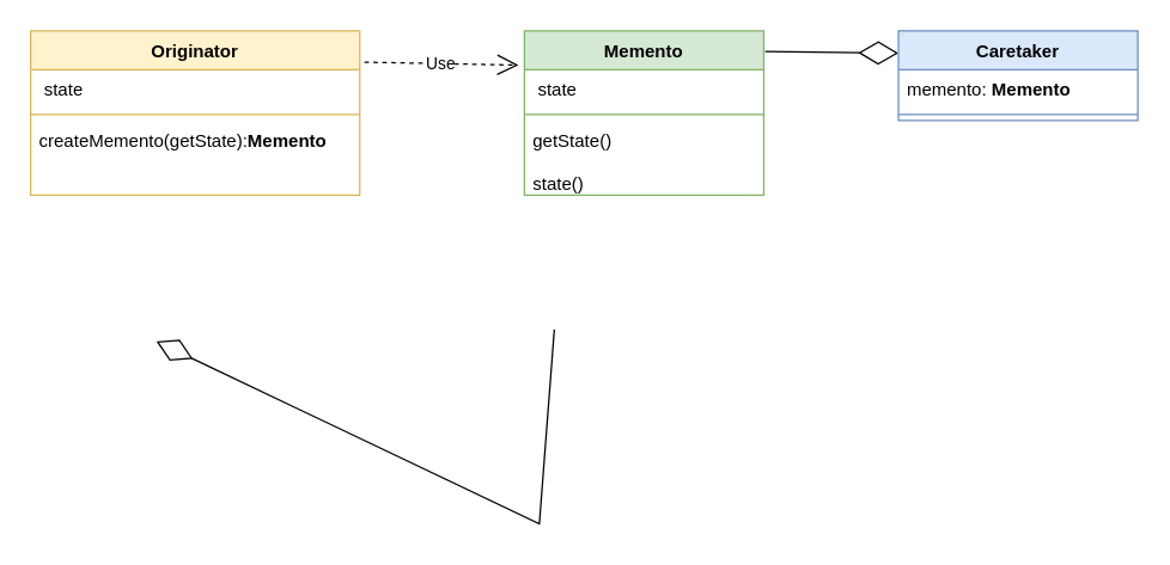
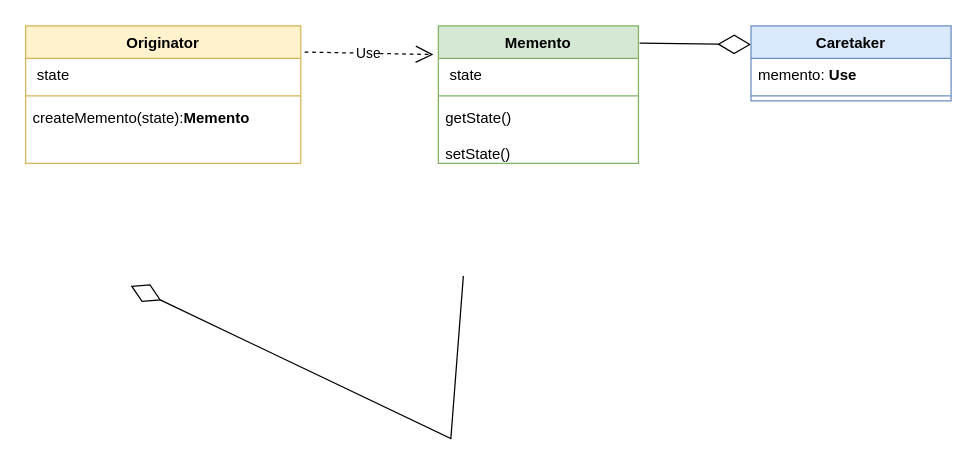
- <mxCell id="14" value="memento:&amp;nbsp;&lt;span style=&quot;font-weight: 700; text-align: center;&quot;&gt;Memento&lt;/span&gt;" style="text;strokeColor=none;fillColor=none;align=left;verticalAlign=top;spacingLeft=4;spacingRight=4;overflow=hidden;rotatable=0;points=[[0,0.5],[1,0.5]];portConstraint=eastwest;whiteSpace=wrap;html=1;" vertex="1" parent="13"><mxGeometry y="26" width="160" height="26" as="geometry" /></mxCell>
+ <mxCell id="14" value="memento:&amp;nbsp;&lt;span style=&quot;font-weight: 700; text-align: center;&quot;&gt;Use&lt;/span&gt;" style="text;strokeColor=none;fillColor=none;align=left;verticalAlign=top;spacingLeft=4;spacingRight=4;overflow=hidden;rotatable=0;points=[[0,0.5],[1,0.5]];portConstraint=eastwest;whiteSpace=wrap;html=1;" vertex="1" parent="13"><mxGeometry y="26" width="160" height="26" as="geometry" /></mxCell>
- <mxCell id="11" value="createMemento(getState):&lt;span style=&quot;font-weight: 700; text-align: center;&quot;&gt;Memento&lt;/span&gt;" style="text;strokeColor=none;fillColor=none;align=left;verticalAlign=top;spacingLeft=4;spacingRight=4;overflow=hidden;rotatable=0;points=[[0,0.5],[1,0.5]];portConstraint=eastwest;whiteSpace=wrap;html=1;" vertex="1" parent="8"><mxGeometry y="60" width="220" height="50" as="geometry" /></mxCell>
+ <mxCell id="11" value="createMemento(state):&lt;span style=&quot;font-weight: 700; text-align: center;&quot;&gt;Memento&lt;/span&gt;" style="text;strokeColor=none;fillColor=none;align=left;verticalAlign=top;spacingLeft=4;spacingRight=4;overflow=hidden;rotatable=0;points=[[0,0.5],[1,0.5]];portConstraint=eastwest;whiteSpace=wrap;html=1;" vertex="1" parent="8"><mxGeometry y="60" width="220" height="50" as="geometry" /></mxCell>
- <mxCell id="7" value="getState()&lt;div&gt;&lt;br&gt;&lt;div&gt;state()&lt;/div&gt;&lt;/div&gt;" style="text;strokeColor=none;fillColor=none;align=left;verticalAlign=top;spacingLeft=4;spacingRight=4;overflow=hidden;rotatable=0;points=[[0,0.5],[1,0.5]];portConstraint=eastwest;whiteSpace=wrap;html=1;" vertex="1" parent="4"><mxGeometry y="60" width="160" height="50" as="geometry" /></mxCell>
+ <mxCell id="7" value="getState()&lt;div&gt;&lt;br&gt;&lt;div&gt;setState()&lt;/div&gt;&lt;/div&gt;" style="text;strokeColor=none;fillColor=none;align=left;verticalAlign=top;spacingLeft=4;spacingRight=4;overflow=hidden;rotatable=0;points=[[0,0.5],[1,0.5]];portConstraint=eastwest;whiteSpace=wrap;html=1;" vertex="1" parent="4"><mxGeometry y="60" width="160" height="50" as="geometry" /></mxCell>
